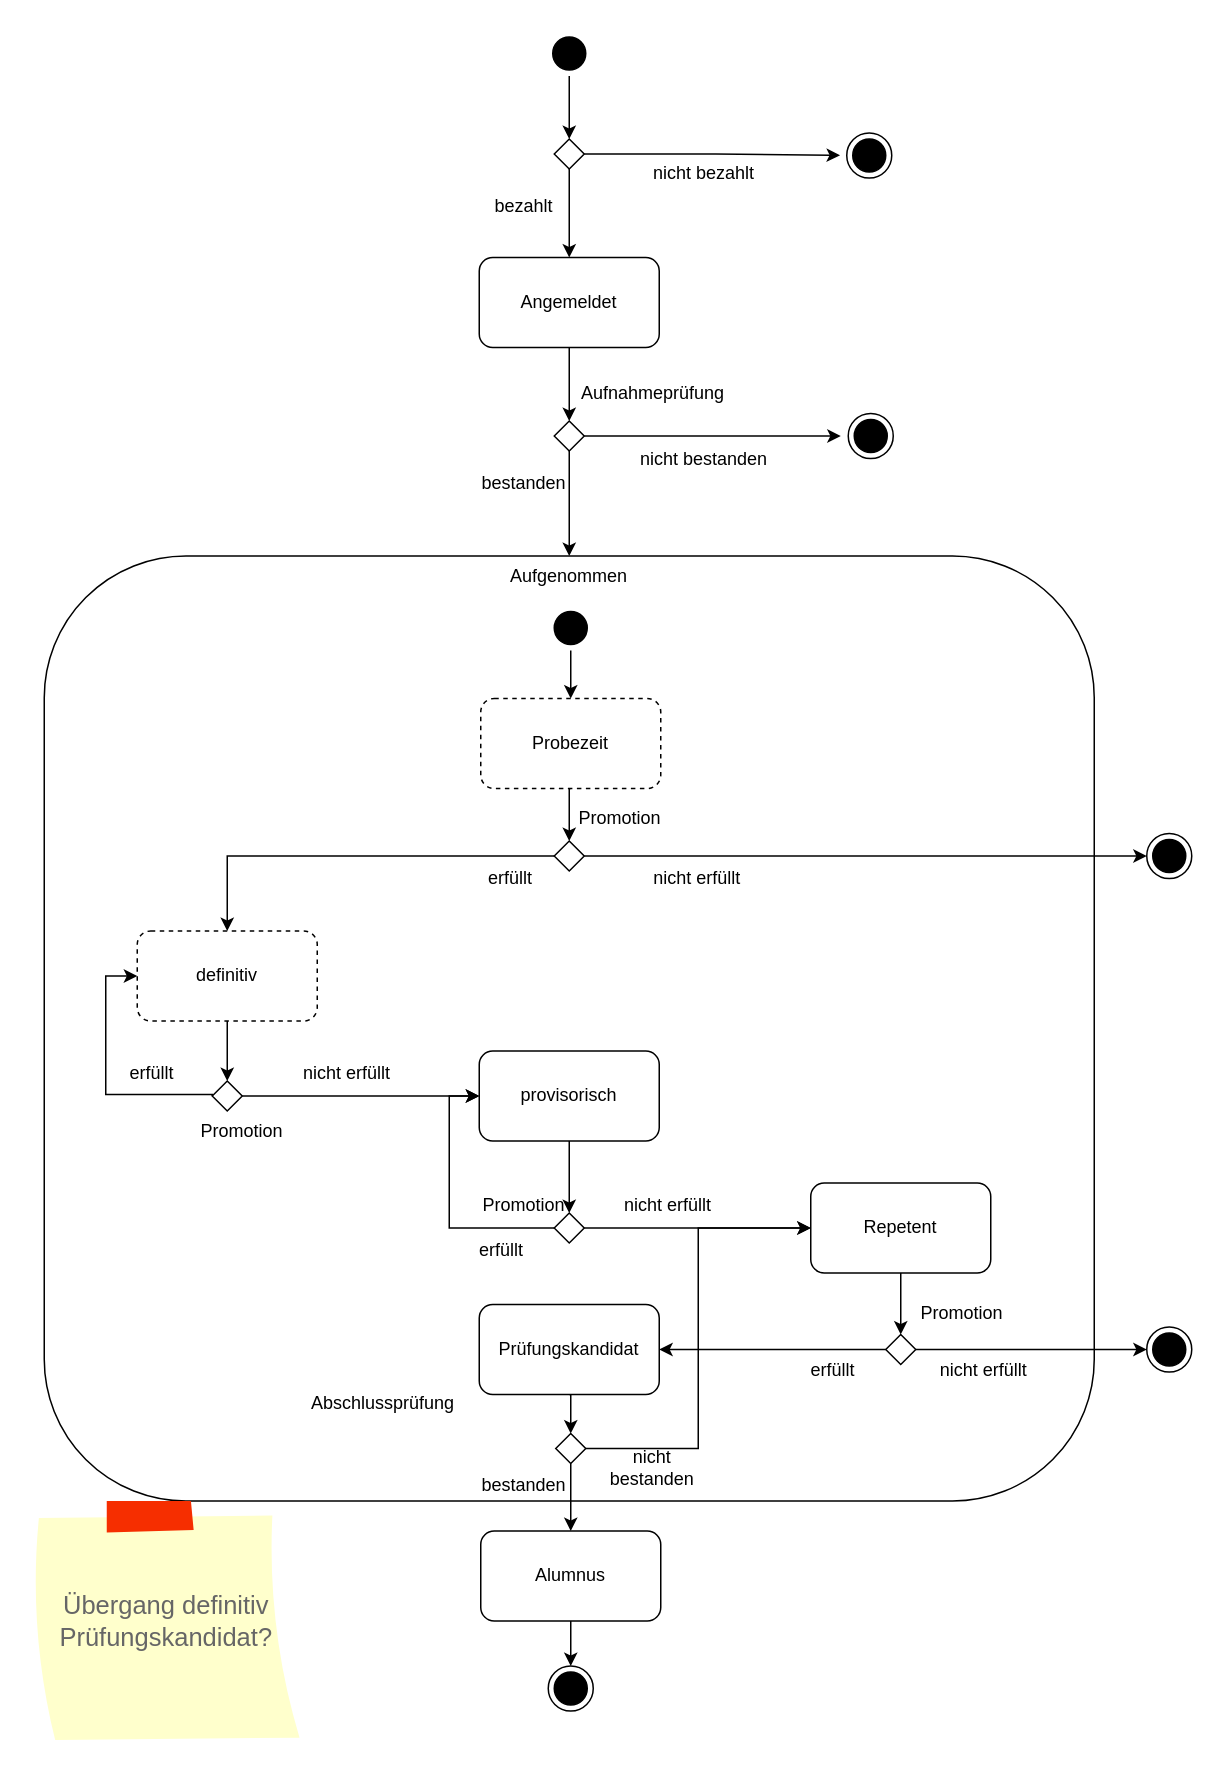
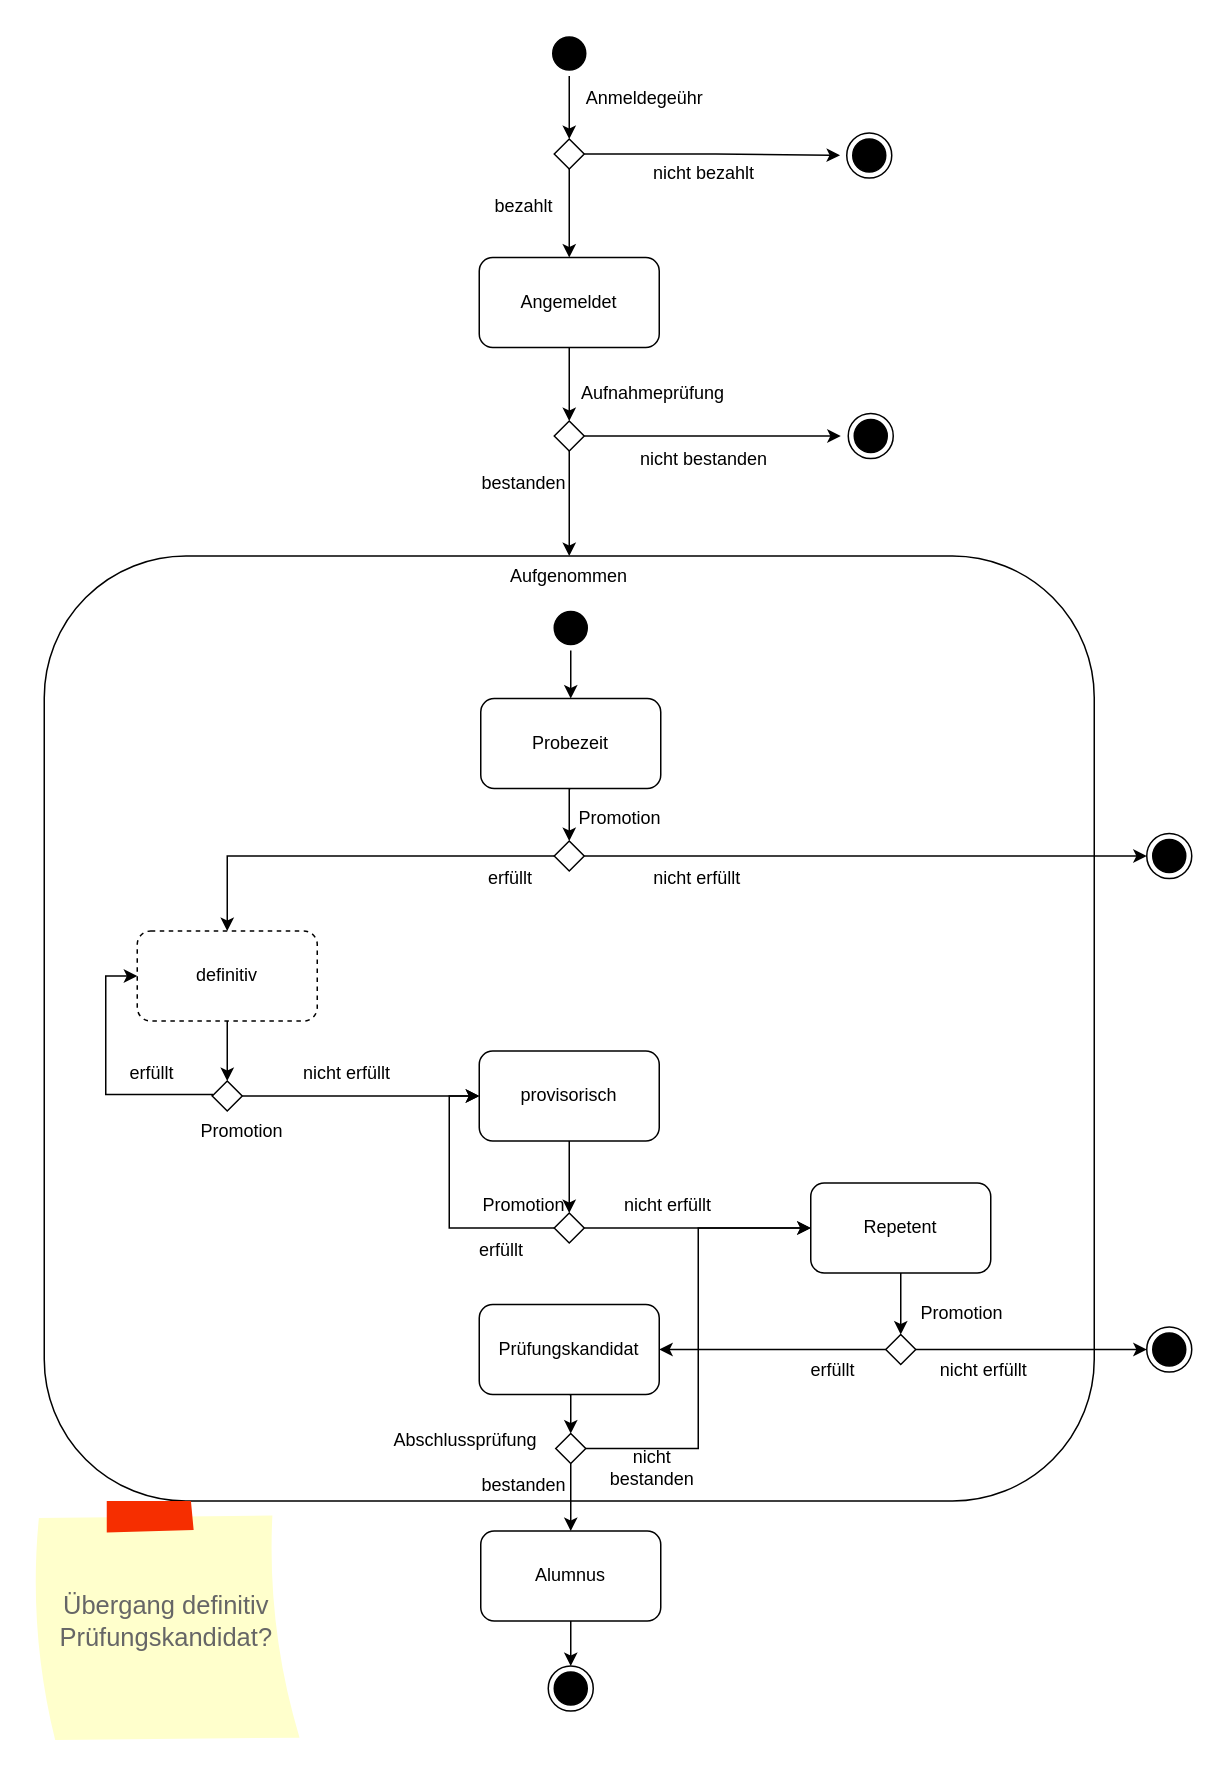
+ <mxCell id="25" value="Anmeldegeühr" style="text;html=1;strokeColor=none;fillColor=none;align=center;verticalAlign=middle;whiteSpace=wrap;rounded=0;" vertex="1" parent="1"><mxGeometry x="379" y="50" width="101" height="30" as="geometry" /></mxCell>
- <mxCell id="22" value="Probezeit" style="rounded=1;whiteSpace=wrap;html=1;dashed=1;" vertex="1" parent="1"><mxGeometry x="320" y="465" width="120" height="60" as="geometry" /></mxCell>
+ <mxCell id="22" value="Probezeit" style="rounded=1;whiteSpace=wrap;html=1;" vertex="1" parent="1"><mxGeometry x="320" y="465" width="120" height="60" as="geometry" /></mxCell>
- <mxCell id="66" value="Abschlussprüfung" style="text;html=1;strokeColor=none;fillColor=none;align=center;verticalAlign=middle;whiteSpace=wrap;rounded=0;" vertex="1" parent="1"><mxGeometry x="200" y="920" width="110" height="30" as="geometry" /></mxCell>
+ <mxCell id="66" value="Abschlussprüfung" style="text;html=1;strokeColor=none;fillColor=none;align=center;verticalAlign=middle;whiteSpace=wrap;rounded=0;" vertex="1" parent="1"><mxGeometry x="255" y="945" width="110" height="30" as="geometry" /></mxCell>
